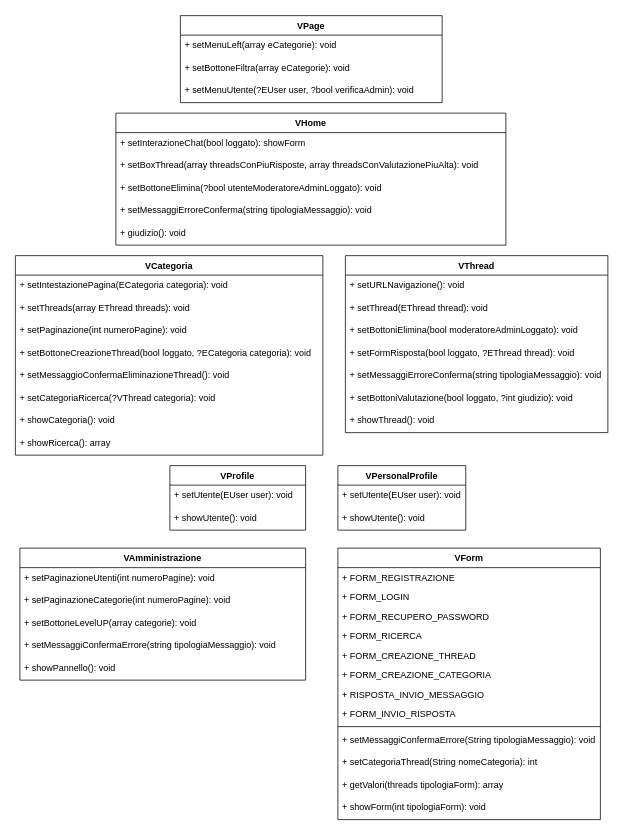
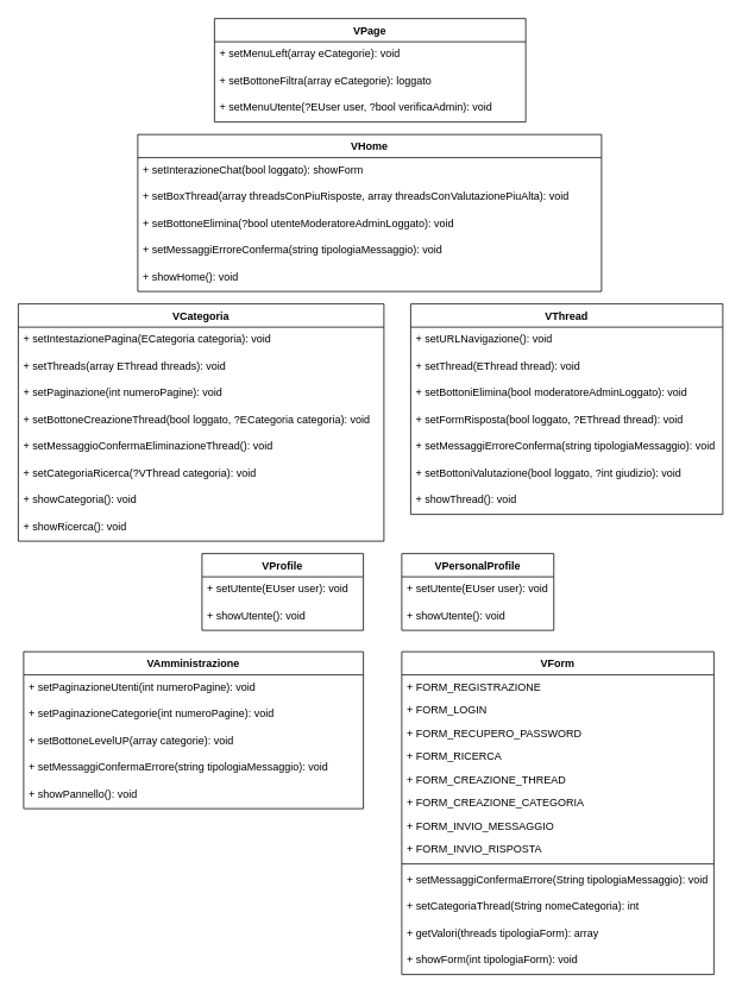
- <mxCell id="4" value="+ setBottoneFiltra(array eCategorie): void" style="text;strokeColor=none;fillColor=none;align=left;verticalAlign=top;spacingLeft=4;spacingRight=4;overflow=hidden;rotatable=0;points=[[0,0.5],[1,0.5]];portConstraint=eastwest;" parent="2" vertex="1"><mxGeometry y="56" width="349" height="30" as="geometry" /></mxCell>
+ <mxCell id="4" value="+ setBottoneFiltra(array eCategorie): loggato" style="text;strokeColor=none;fillColor=none;align=left;verticalAlign=top;spacingLeft=4;spacingRight=4;overflow=hidden;rotatable=0;points=[[0,0.5],[1,0.5]];portConstraint=eastwest;" parent="2" vertex="1"><mxGeometry y="56" width="349" height="30" as="geometry" /></mxCell>
- <mxCell id="11" value="+ giudizio(): void" style="text;strokeColor=none;fillColor=none;align=left;verticalAlign=top;spacingLeft=4;spacingRight=4;overflow=hidden;rotatable=0;points=[[0,0.5],[1,0.5]];portConstraint=eastwest;" parent="6" vertex="1"><mxGeometry y="146" width="520" height="30" as="geometry" /></mxCell>
+ <mxCell id="11" value="+ showHome(): void" style="text;strokeColor=none;fillColor=none;align=left;verticalAlign=top;spacingLeft=4;spacingRight=4;overflow=hidden;rotatable=0;points=[[0,0.5],[1,0.5]];portConstraint=eastwest;" parent="6" vertex="1"><mxGeometry y="146" width="520" height="30" as="geometry" /></mxCell>
- <mxCell id="20" value="+ showRicerca(): array" style="text;strokeColor=none;fillColor=none;align=left;verticalAlign=top;spacingLeft=4;spacingRight=4;overflow=hidden;rotatable=0;points=[[0,0.5],[1,0.5]];portConstraint=eastwest;" parent="12" vertex="1"><mxGeometry y="236" width="410" height="30" as="geometry" /></mxCell>
+ <mxCell id="20" value="+ showRicerca(): void" style="text;strokeColor=none;fillColor=none;align=left;verticalAlign=top;spacingLeft=4;spacingRight=4;overflow=hidden;rotatable=0;points=[[0,0.5],[1,0.5]];portConstraint=eastwest;" parent="12" vertex="1"><mxGeometry y="236" width="410" height="30" as="geometry" /></mxCell>
- <mxCell id="48" value="+ RISPOSTA_INVIO_MESSAGGIO" style="text;strokeColor=none;fillColor=none;align=left;verticalAlign=top;spacingLeft=4;spacingRight=4;overflow=hidden;rotatable=0;points=[[0,0.5],[1,0.5]];portConstraint=eastwest;" parent="41" vertex="1"><mxGeometry y="182" width="350" height="26" as="geometry" /></mxCell>
+ <mxCell id="48" value="+ FORM_INVIO_MESSAGGIO" style="text;strokeColor=none;fillColor=none;align=left;verticalAlign=top;spacingLeft=4;spacingRight=4;overflow=hidden;rotatable=0;points=[[0,0.5],[1,0.5]];portConstraint=eastwest;" parent="41" vertex="1"><mxGeometry y="182" width="350" height="26" as="geometry" /></mxCell>
